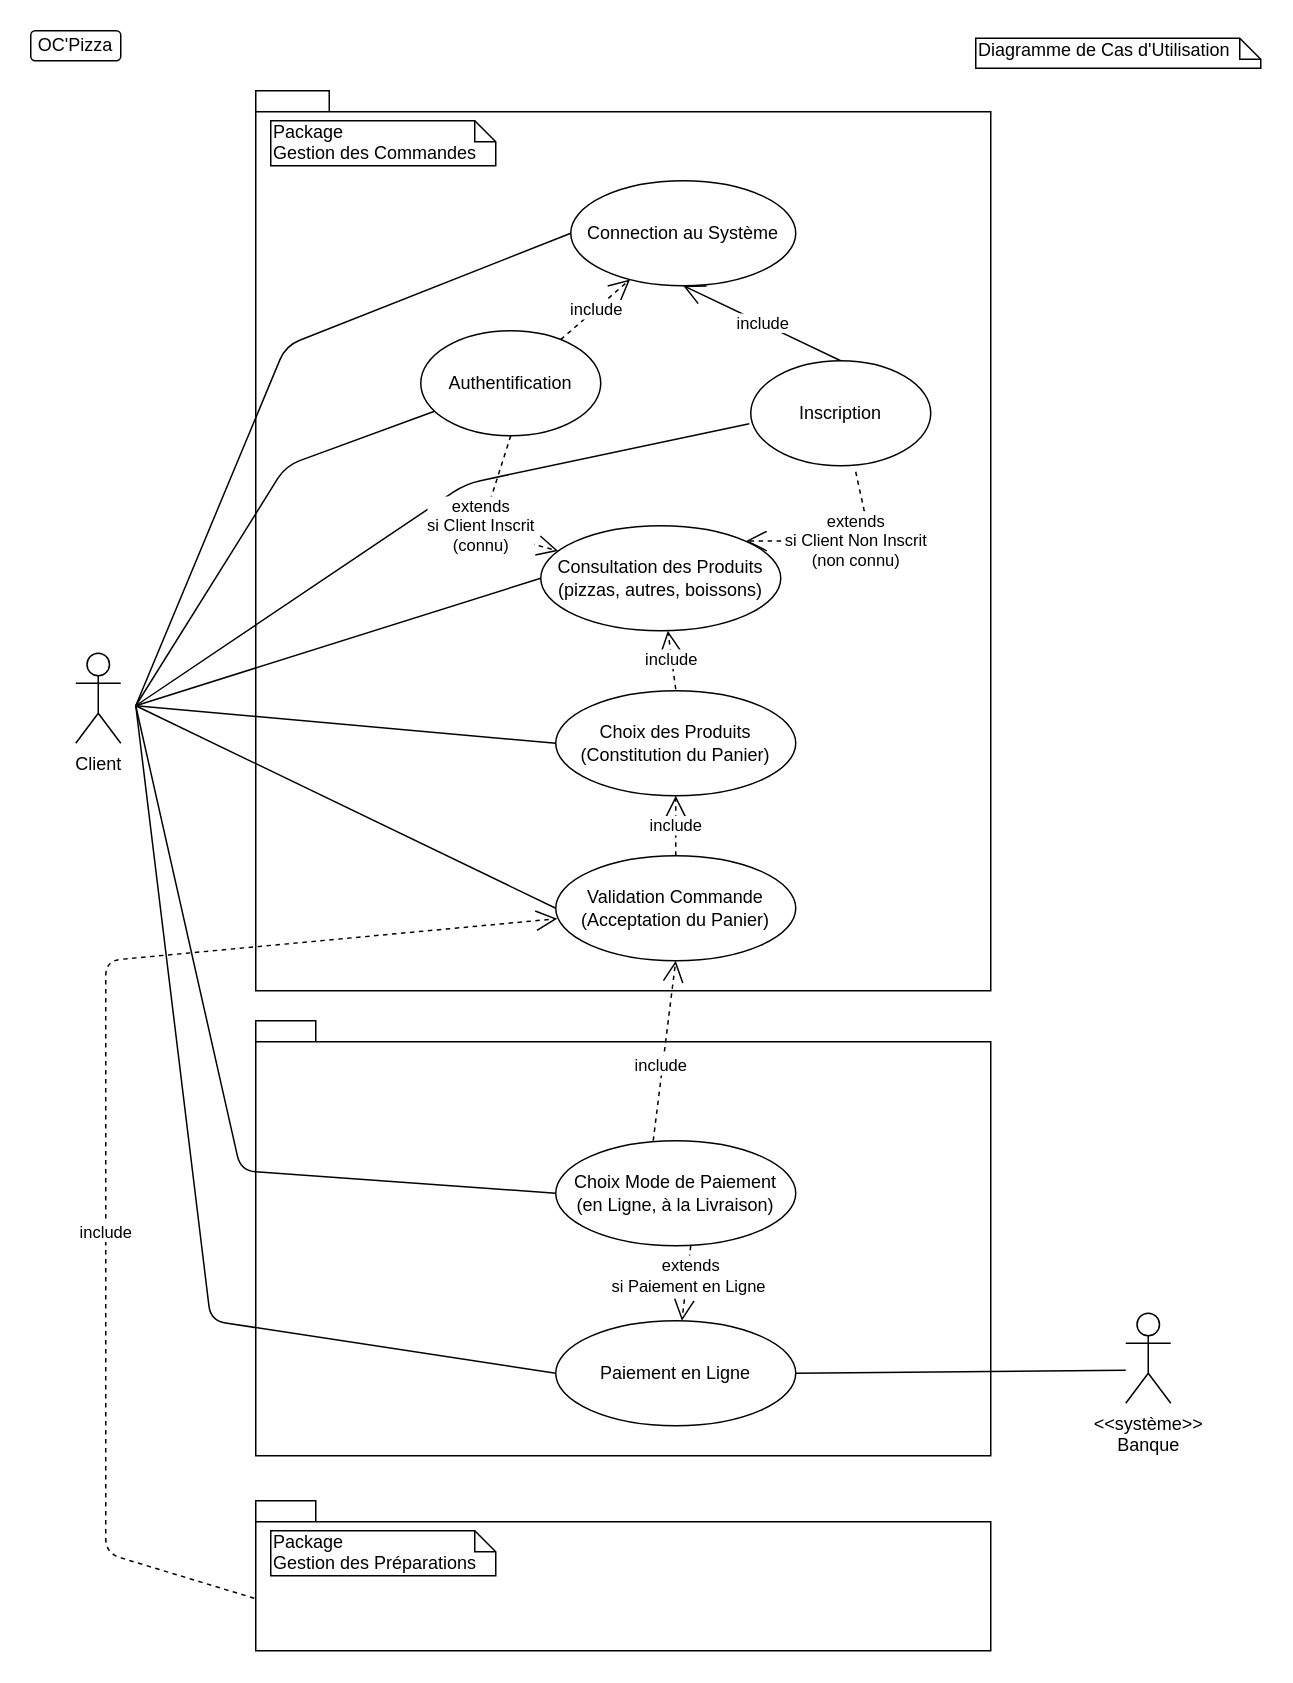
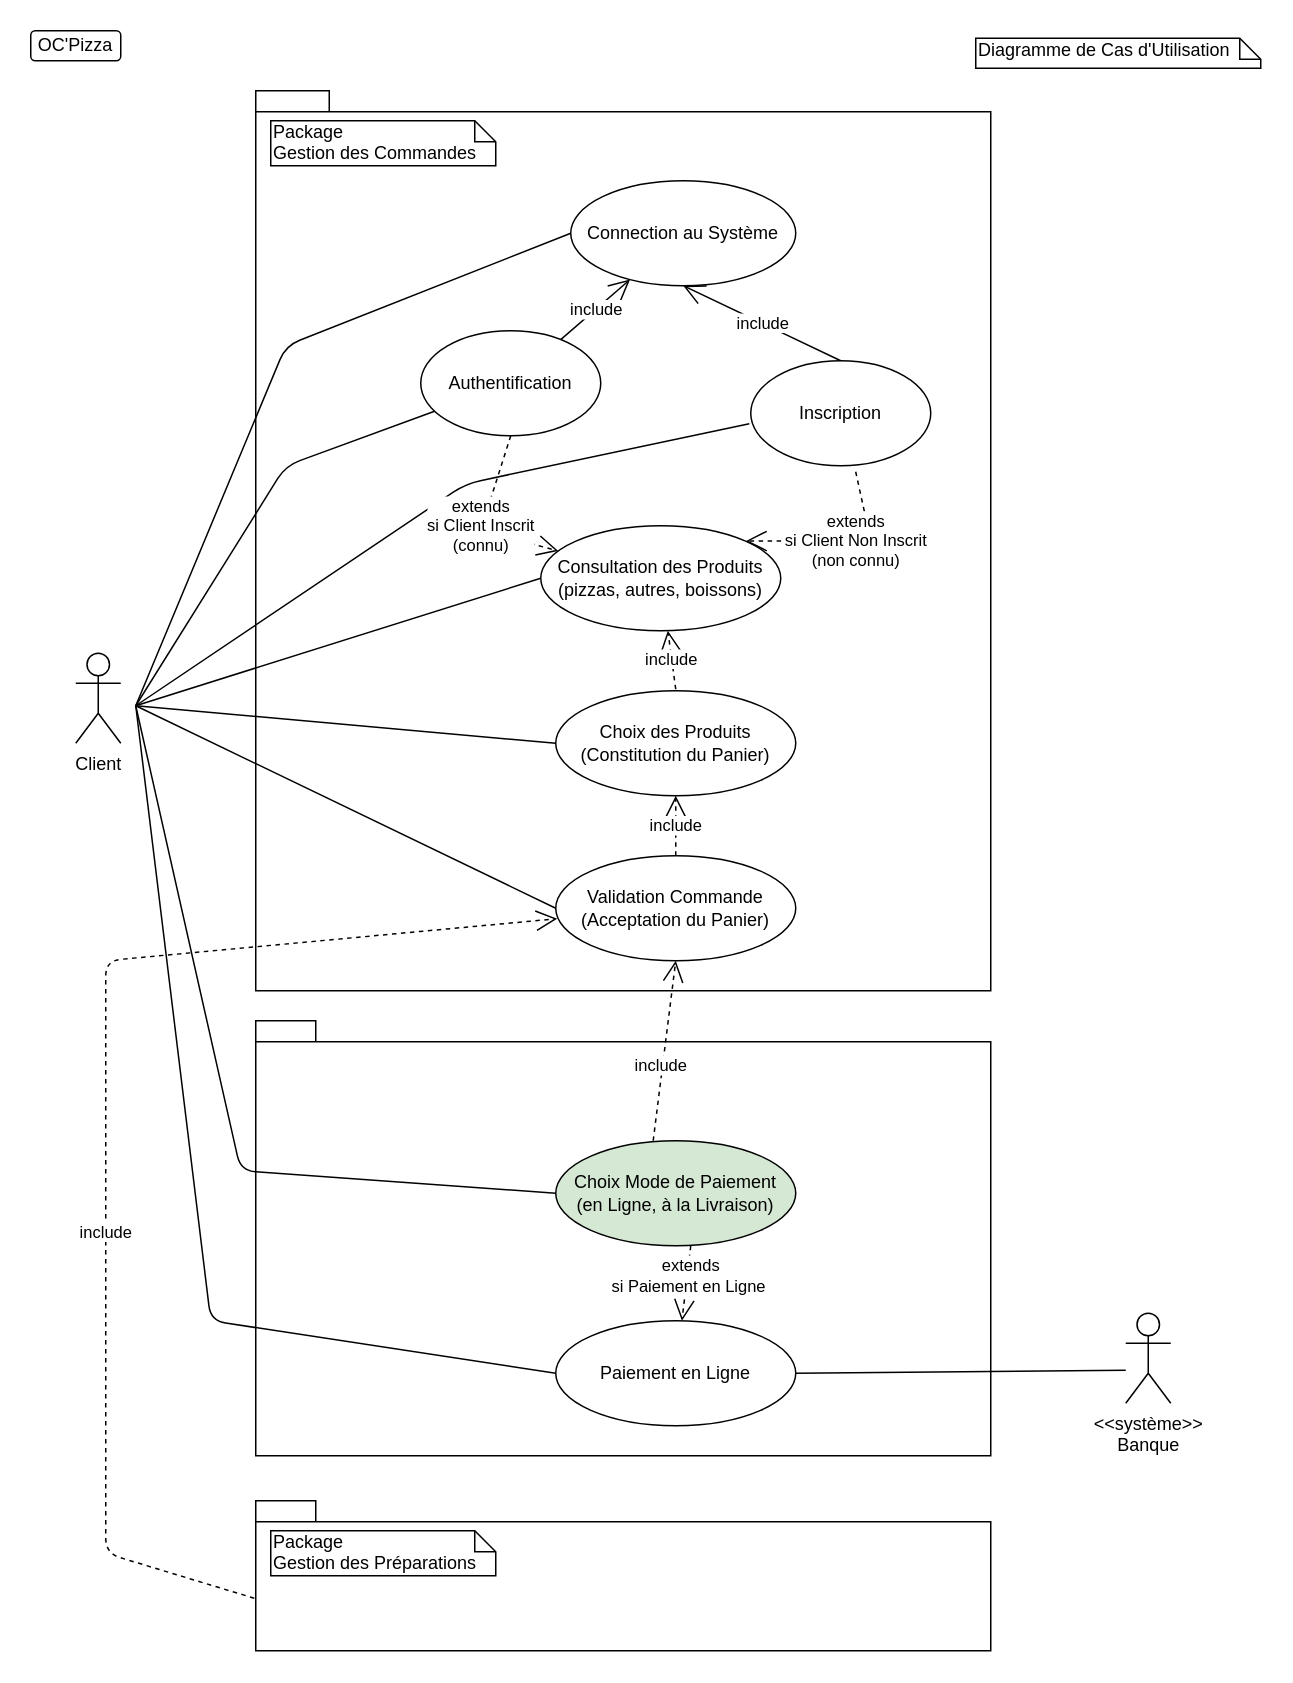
- <mxCell id="29" value="include" style="endArrow=open;endSize=12;dashed=1;html=1;" edge="1" parent="1" source="9" target="8"><mxGeometry width="160" relative="1" as="geometry"><mxPoint x="375" y="219.5" as="sourcePoint" /><mxPoint x="535" y="219.5" as="targetPoint" /></mxGeometry></mxCell>
+ <mxCell id="29" value="include" style="endArrow=open;endSize=12;dashed=0;html=1;" edge="1" parent="1" source="9" target="8"><mxGeometry width="160" relative="1" as="geometry"><mxPoint x="375" y="219.5" as="sourcePoint" /><mxPoint x="535" y="219.5" as="targetPoint" /></mxGeometry></mxCell>
- <mxCell id="22" value="Choix Mode de Paiement&lt;br&gt;(en Ligne, à la Livraison)" style="ellipse;whiteSpace=wrap;html=1;" vertex="1" parent="1"><mxGeometry x="370" y="760" width="160" height="70" as="geometry" /></mxCell>
+ <mxCell id="22" value="Choix Mode de Paiement&lt;br&gt;(en Ligne, à la Livraison)" style="ellipse;whiteSpace=wrap;html=1;fillColor=#d5e8d4;" vertex="1" parent="1"><mxGeometry x="370" y="760" width="160" height="70" as="geometry" /></mxCell>
